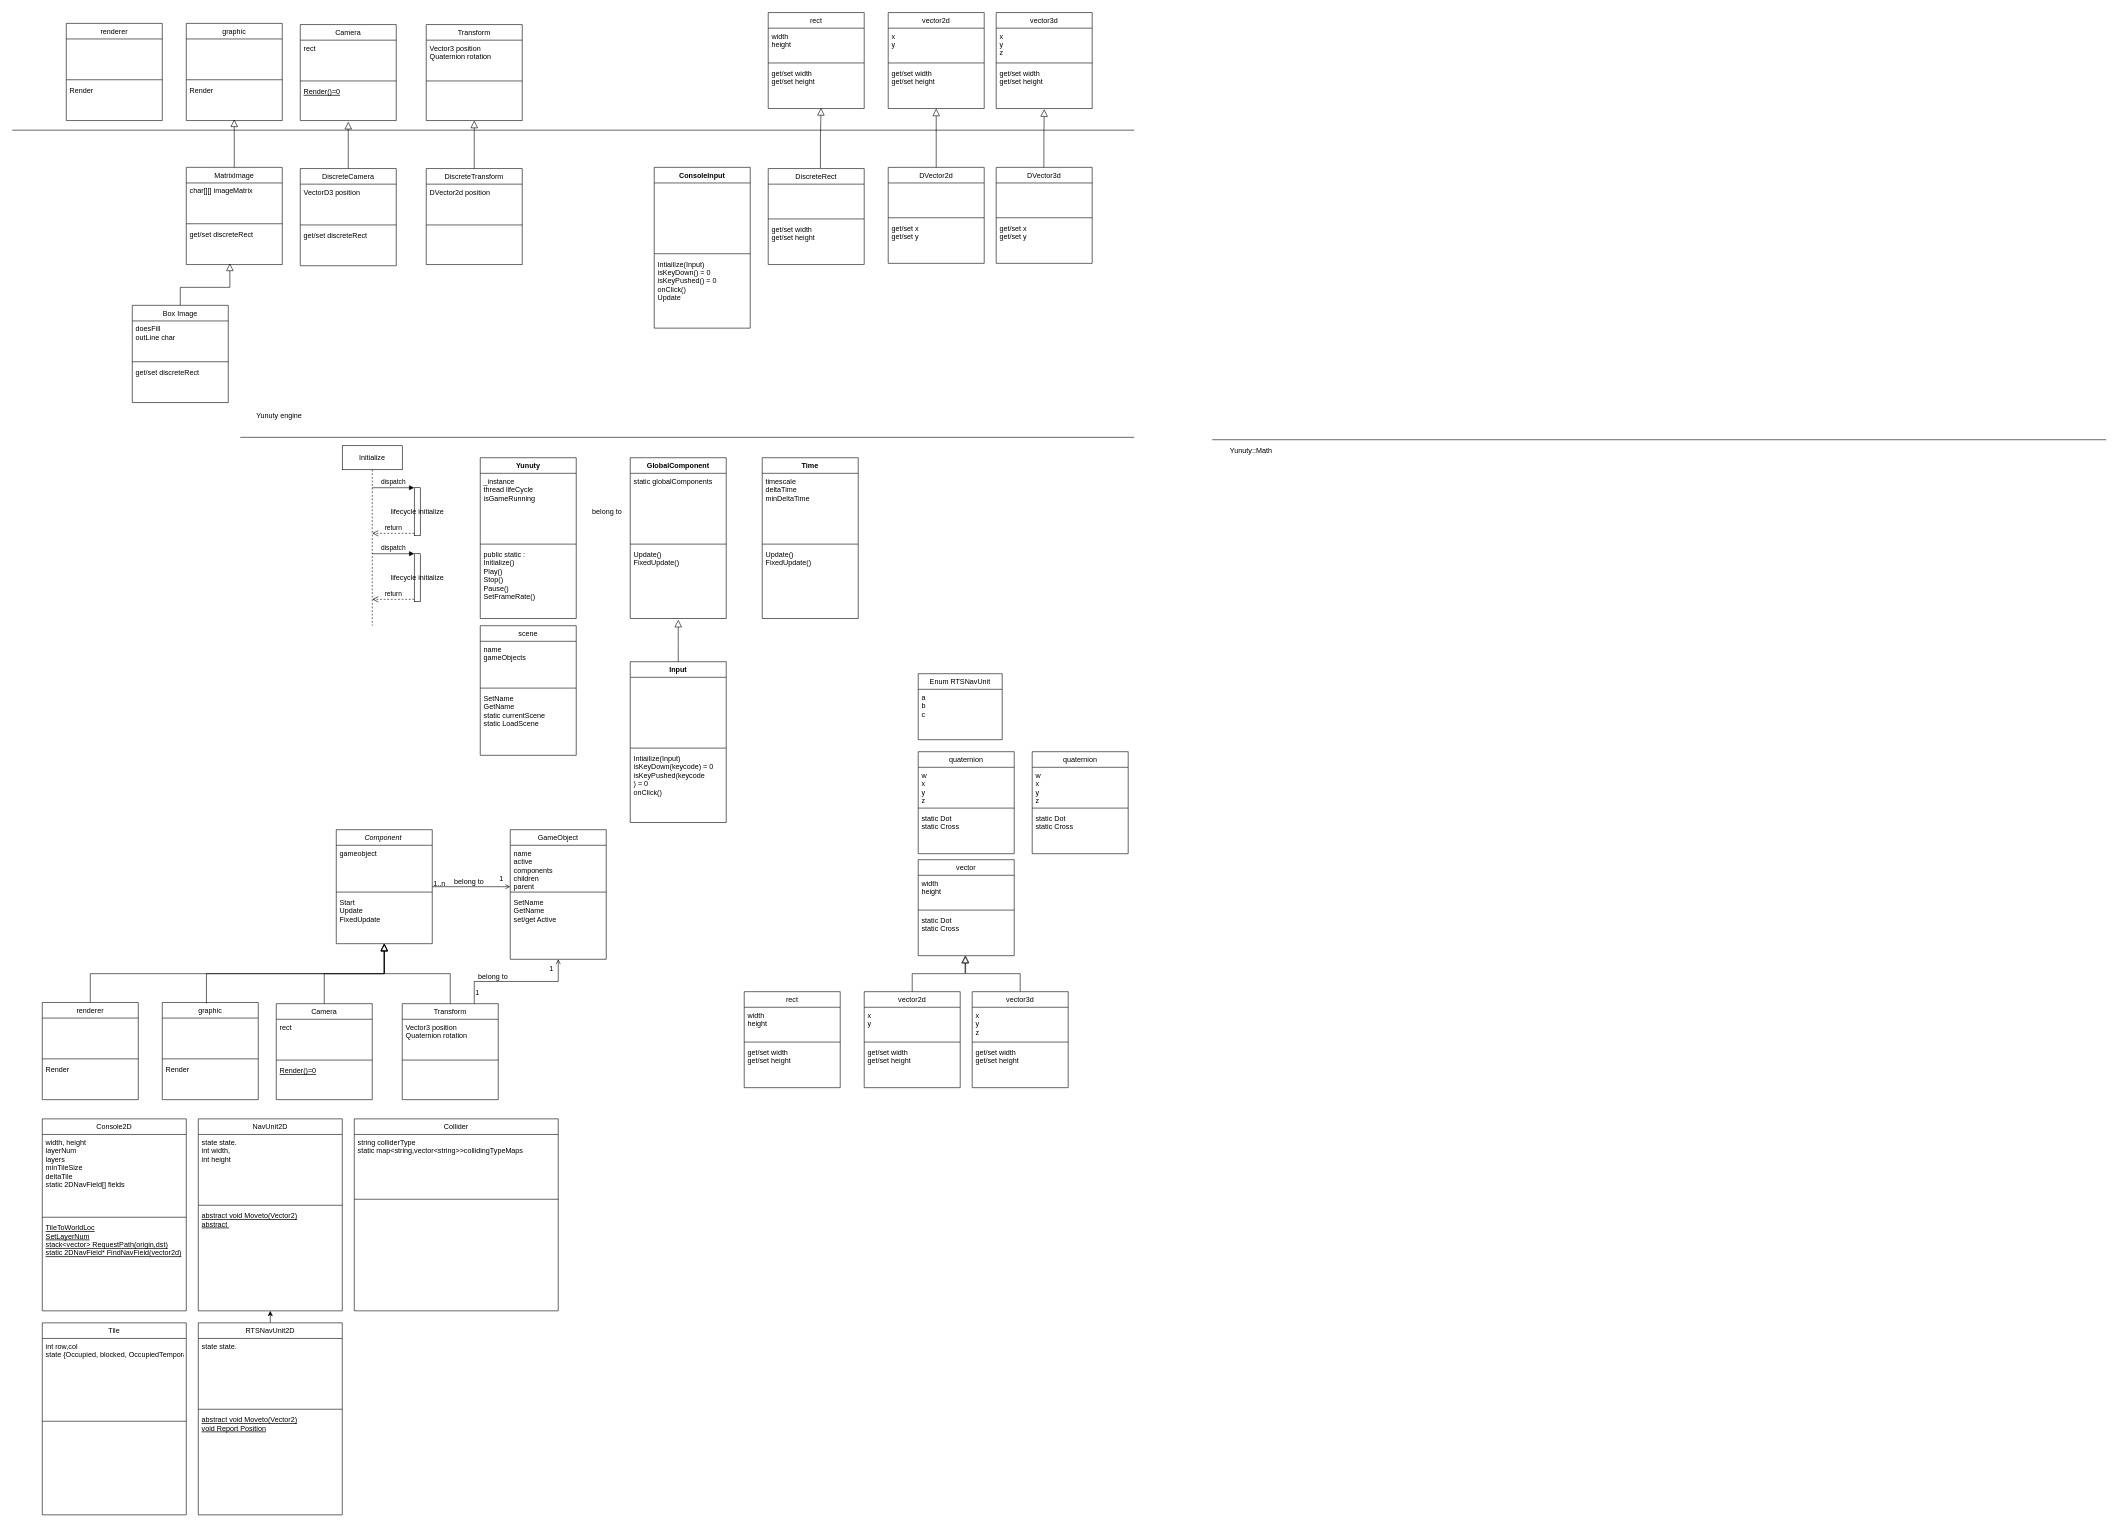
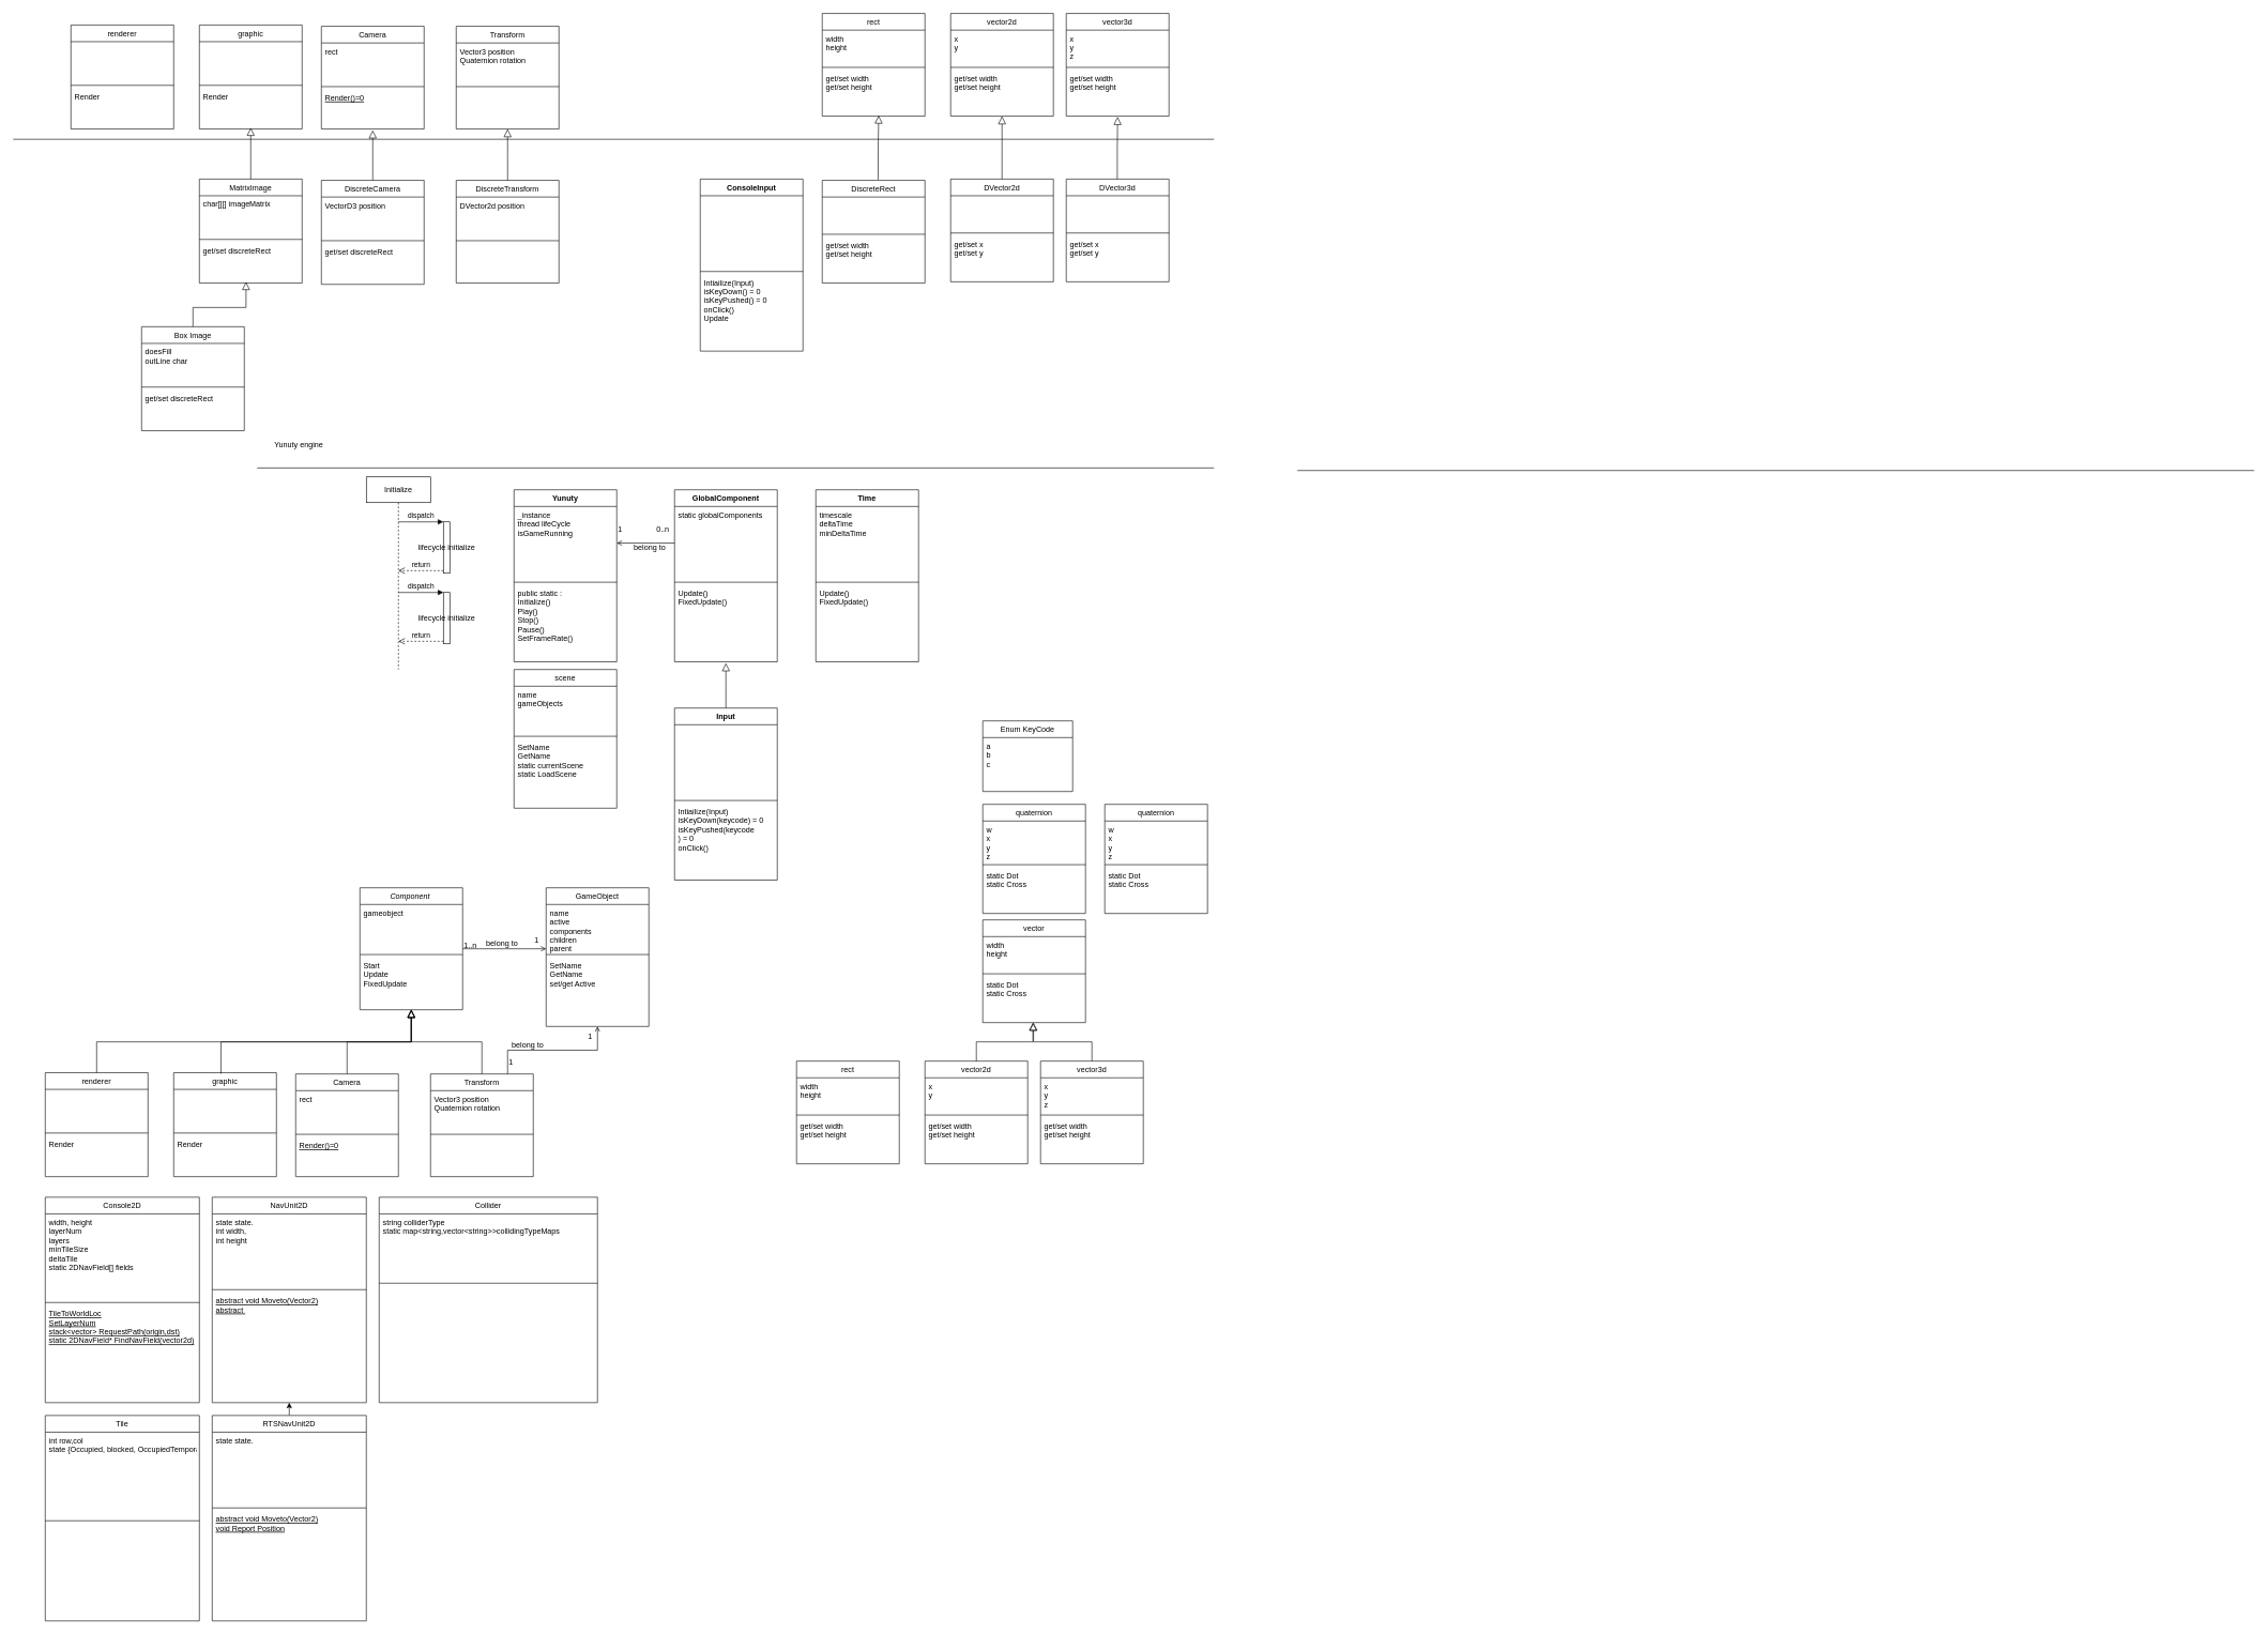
- <mxCell id="86" value="Yunuty::Math" style="text;html=1;strokeColor=none;fillColor=none;align=center;verticalAlign=middle;whiteSpace=wrap;rounded=0;" parent="1" vertex="1"><mxGeometry x="2020" y="736" width="130" height="30" as="geometry" /></mxCell>
+ <mxCell id="76" value="" style="endArrow=open;shadow=0;strokeWidth=1;rounded=0;endFill=1;edgeStyle=elbowEdgeStyle;elbow=vertical;exitX=0;exitY=0.5;exitDx=0;exitDy=0;entryX=1;entryY=0.5;entryDx=0;entryDy=0;" parent="1" source="73" target="59" edge="1"><mxGeometry x="0.5" y="41" relative="1" as="geometry"><mxPoint x="730" y="1487" as="sourcePoint" /><mxPoint x="960" y="912" as="targetPoint" /><mxPoint x="-40" y="32" as="offset" /><Array as="points"><mxPoint x="1020" y="845" /><mxPoint x="1030" y="912" /></Array></mxGeometry></mxCell>
+ <mxCell id="77" value="0..n" style="resizable=0;align=left;verticalAlign=bottom;labelBackgroundColor=none;fontSize=12;" parent="76" connectable="0" vertex="1"><mxGeometry x="-1" relative="1" as="geometry"><mxPoint x="-30" y="-13" as="offset" /></mxGeometry></mxCell>
+ <mxCell id="78" value="1" style="resizable=0;align=right;verticalAlign=bottom;labelBackgroundColor=none;fontSize=12;" parent="76" connectable="0" vertex="1"><mxGeometry x="1" relative="1" as="geometry"><mxPoint x="10" y="-13" as="offset" /></mxGeometry></mxCell>
- <mxCell id="81" value="Enum RTSNavUnit" style="swimlane;fontStyle=0;childLayout=stackLayout;horizontal=1;startSize=26;fillColor=none;horizontalStack=0;resizeParent=1;resizeParentMax=0;resizeLast=0;collapsible=1;marginBottom=0;" parent="1" vertex="1"><mxGeometry x="1530" y="1122" width="140" height="110" as="geometry" /></mxCell>
+ <mxCell id="81" value="Enum KeyCode" style="swimlane;fontStyle=0;childLayout=stackLayout;horizontal=1;startSize=26;fillColor=none;horizontalStack=0;resizeParent=1;resizeParentMax=0;resizeLast=0;collapsible=1;marginBottom=0;" parent="1" vertex="1"><mxGeometry x="1530" y="1122" width="140" height="110" as="geometry" /></mxCell>
